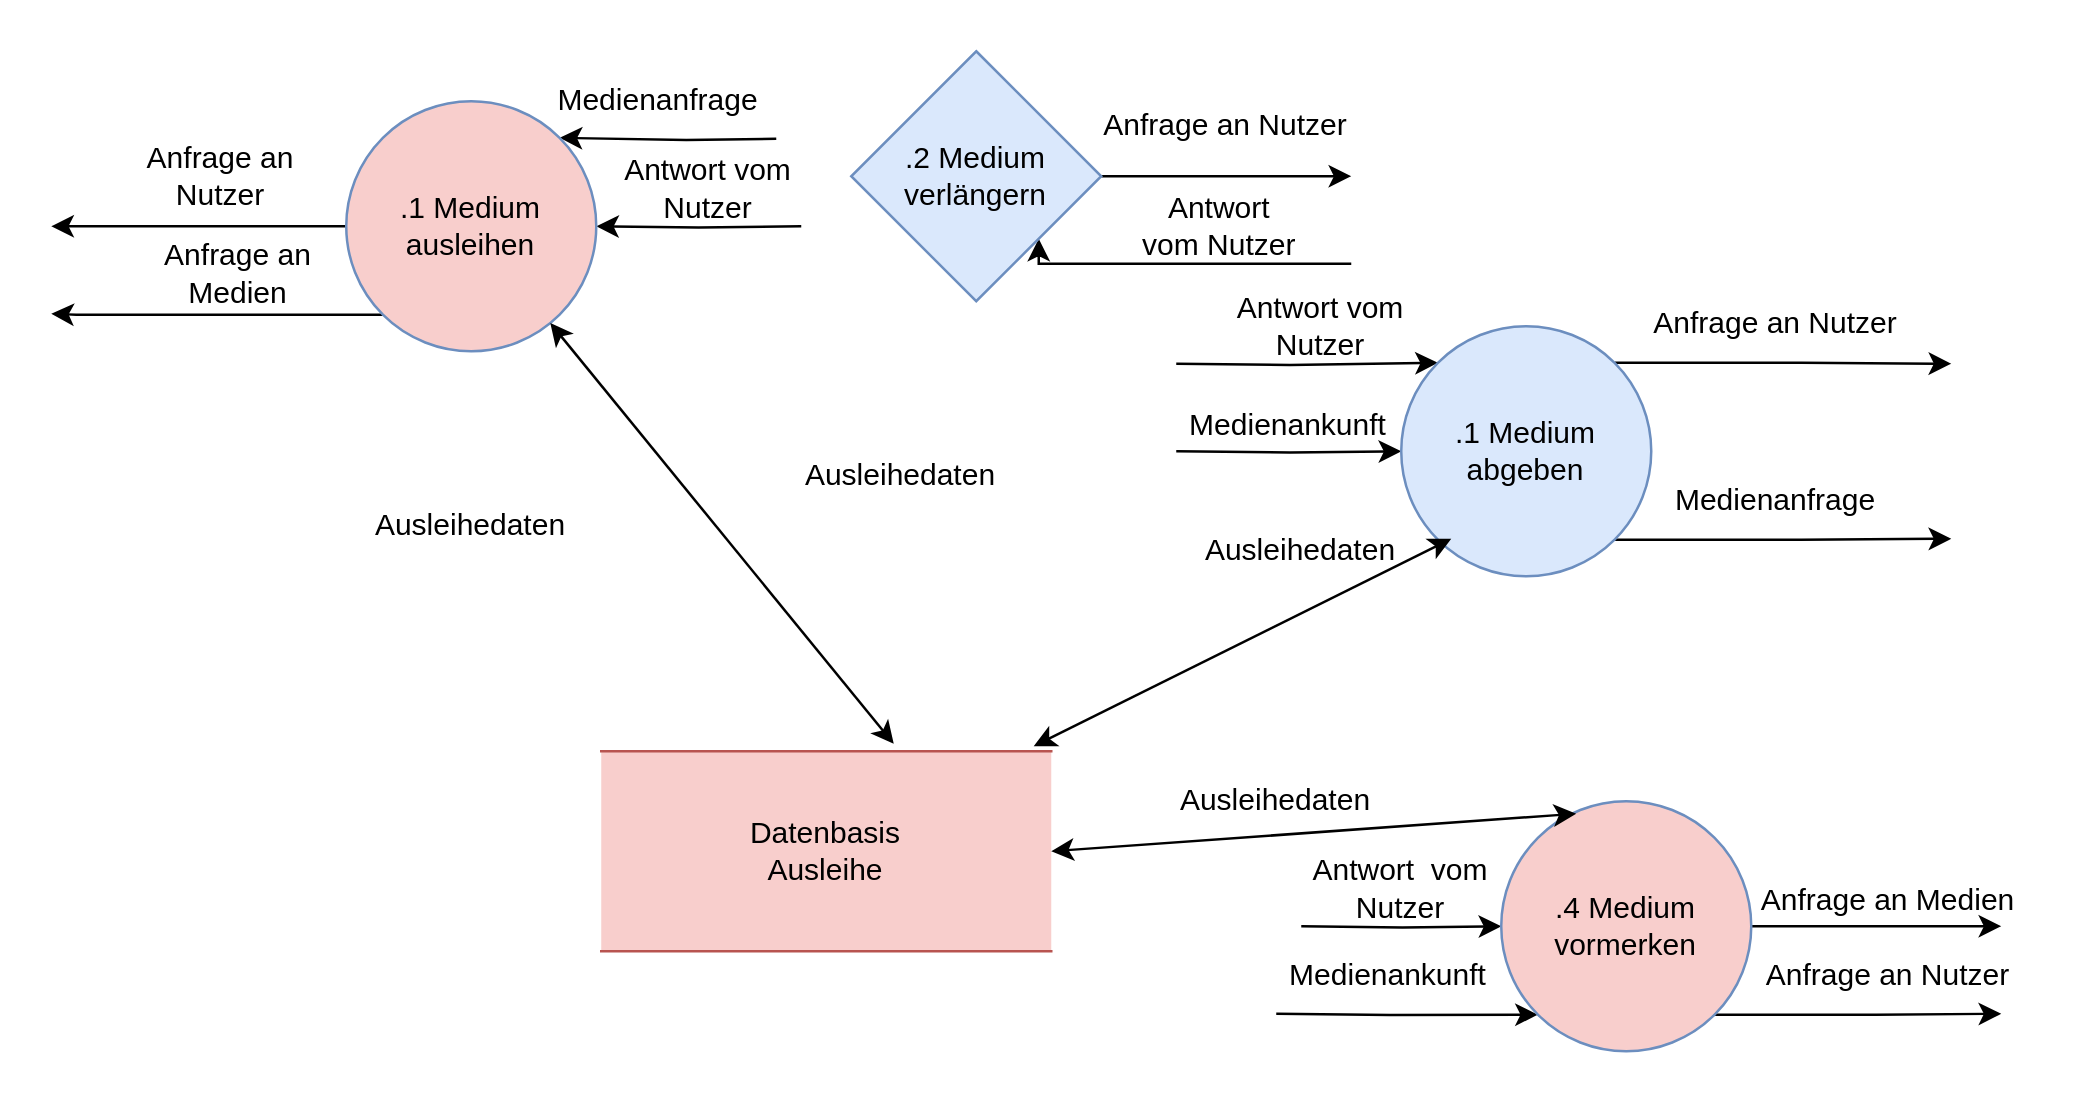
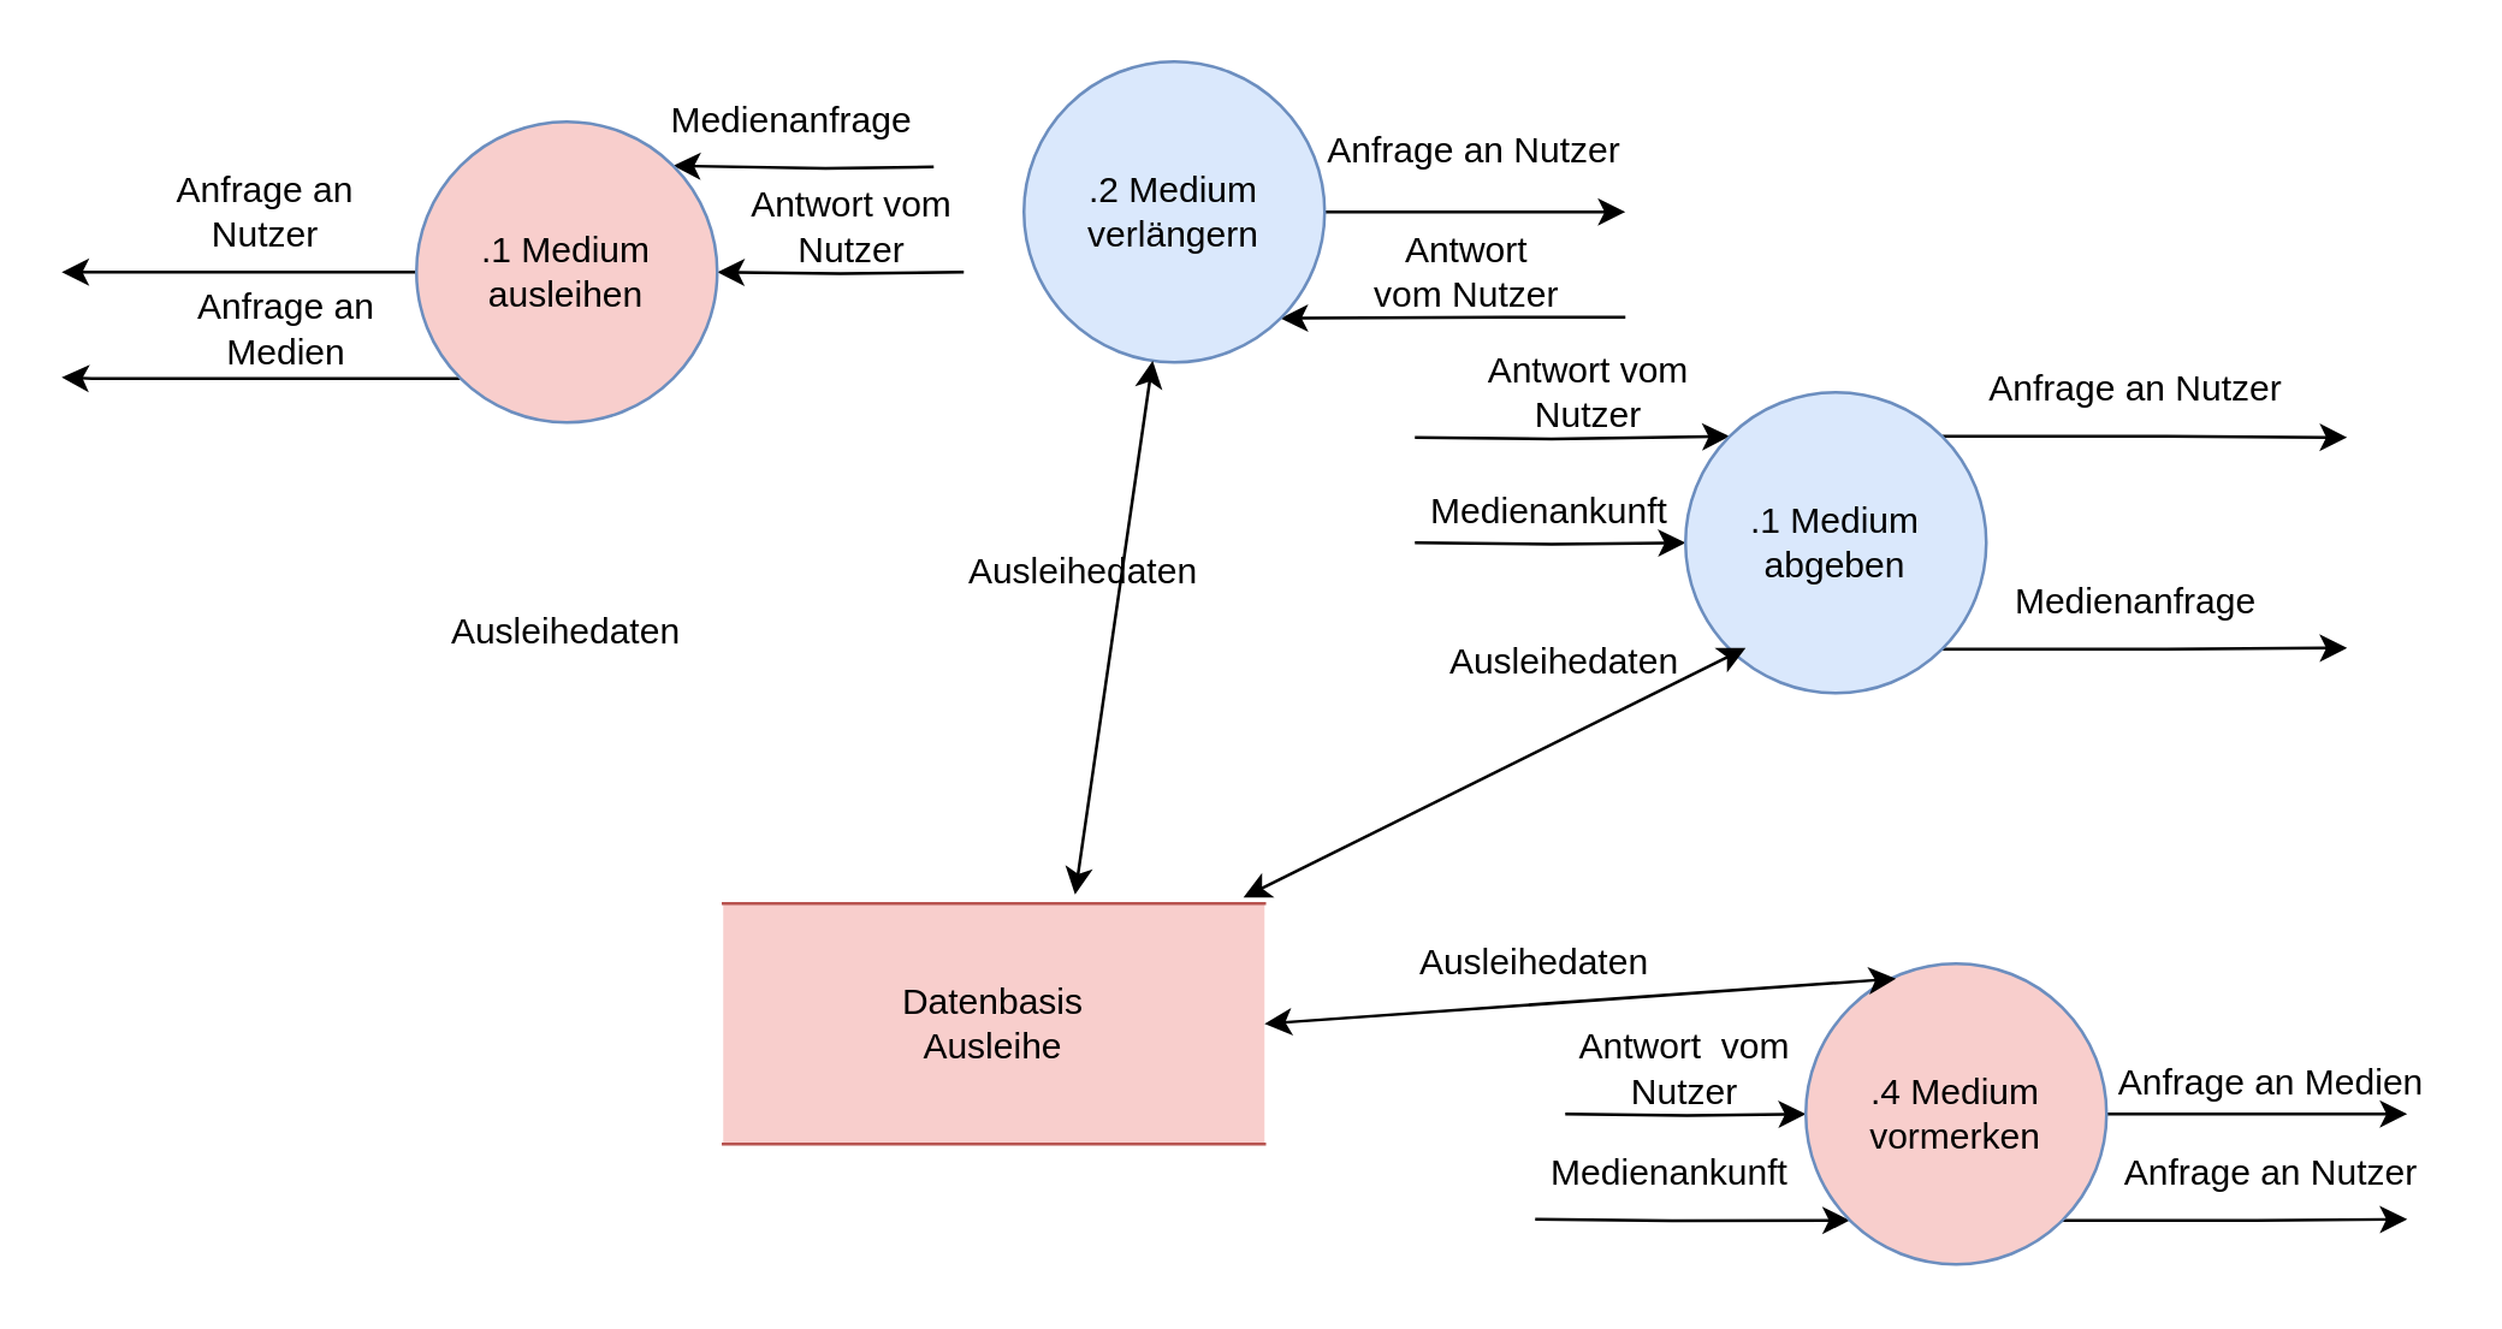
- <mxCell id="9" value=".2 Medium verlängern" style="rhombus;whiteSpace=wrap;html=1;aspect=fixed;fontStyle=0;fontSize=12;fillColor=#dae8fc;strokeColor=#6c8ebf;" parent="1" vertex="1"><mxGeometry x="340" y="20" width="100" height="100" as="geometry" /></mxCell>
+ <mxCell id="9" value=".2 Medium verlängern" style="ellipse;whiteSpace=wrap;html=1;aspect=fixed;fontStyle=0;fontSize=12;fillColor=#dae8fc;strokeColor=#6c8ebf;" parent="1" vertex="1"><mxGeometry x="340" y="20" width="100" height="100" as="geometry" /></mxCell>
- <mxCell id="28" value="" style="endArrow=classic;startArrow=classic;html=1;fontSize=12;exitX=0.65;exitY=-0.037;exitDx=0;exitDy=0;exitPerimeter=0;fontStyle=0;" parent="1" source="20" target="6" edge="1"><mxGeometry width="50" height="50" relative="1" as="geometry"><mxPoint x="375" y="190" as="sourcePoint" /><mxPoint x="425" y="140" as="targetPoint" /></mxGeometry></mxCell>
+ <mxCell id="28" value="" style="endArrow=classic;startArrow=classic;html=1;fontSize=12;exitX=0.65;exitY=-0.037;exitDx=0;exitDy=0;exitPerimeter=0;fontStyle=0" parent="1" source="20" target="9" edge="1"><mxGeometry width="50" height="50" relative="1" as="geometry"><mxPoint x="375" y="190" as="sourcePoint" /><mxPoint x="425" y="140" as="targetPoint" /></mxGeometry></mxCell>
